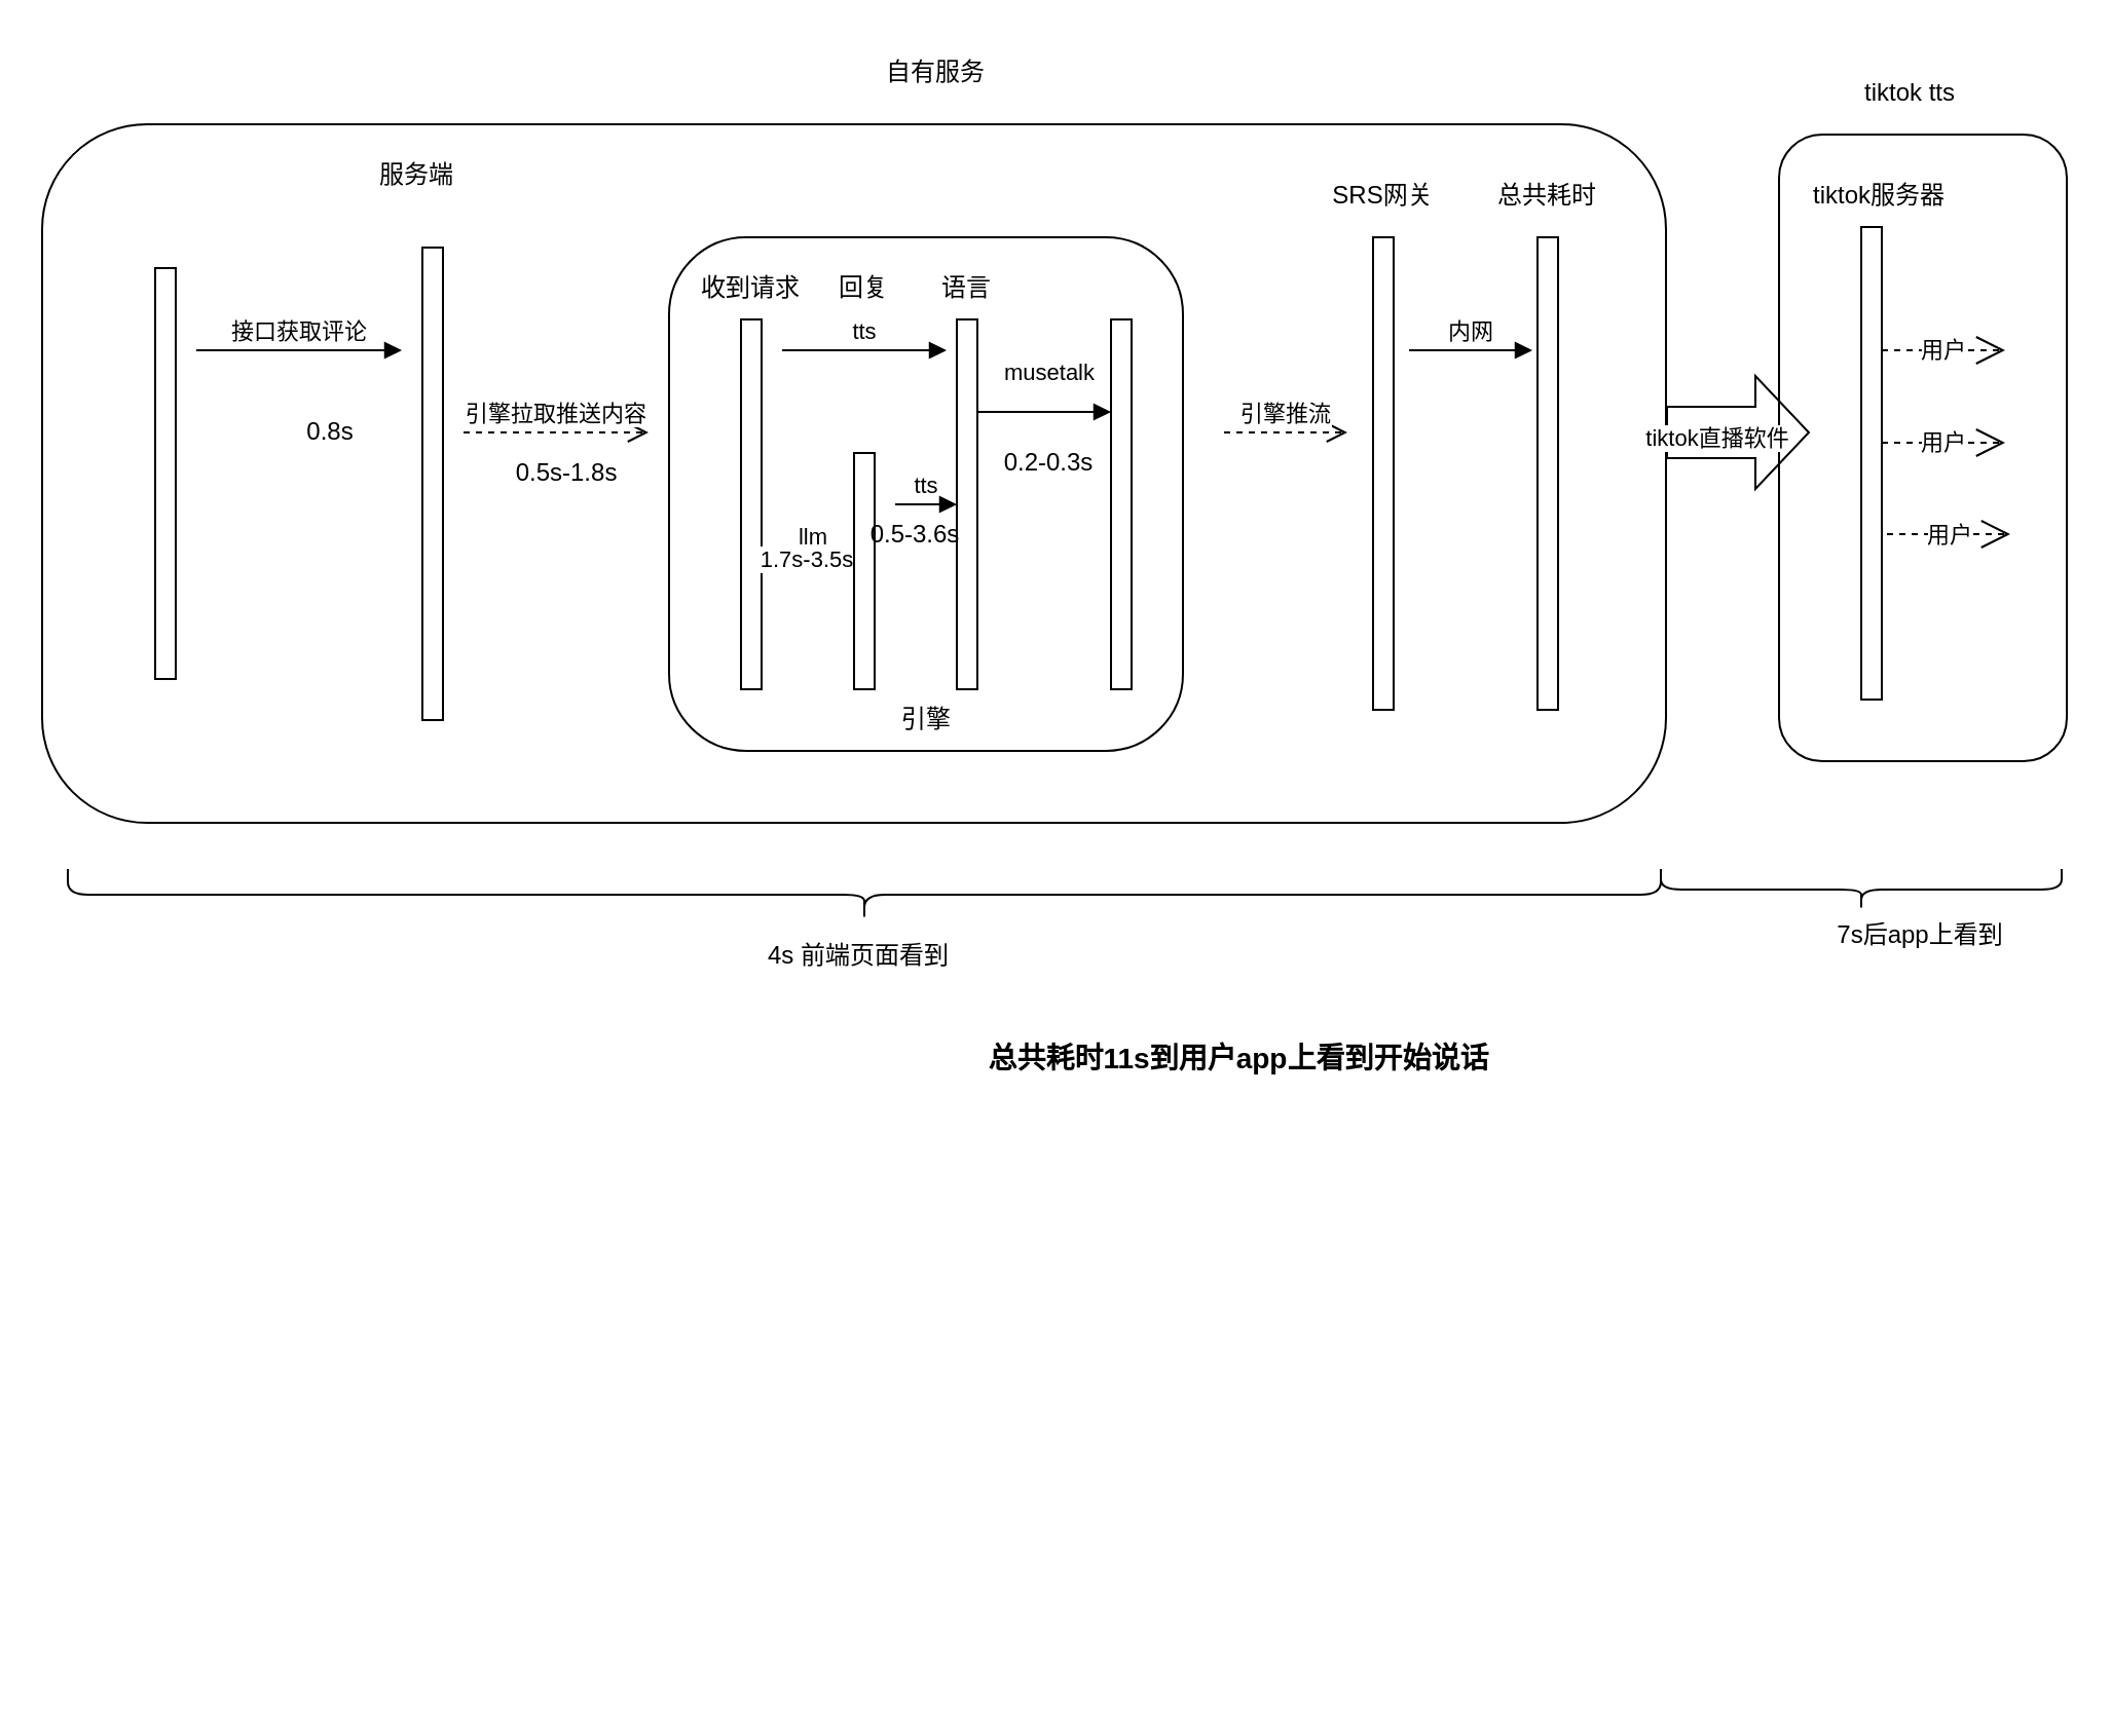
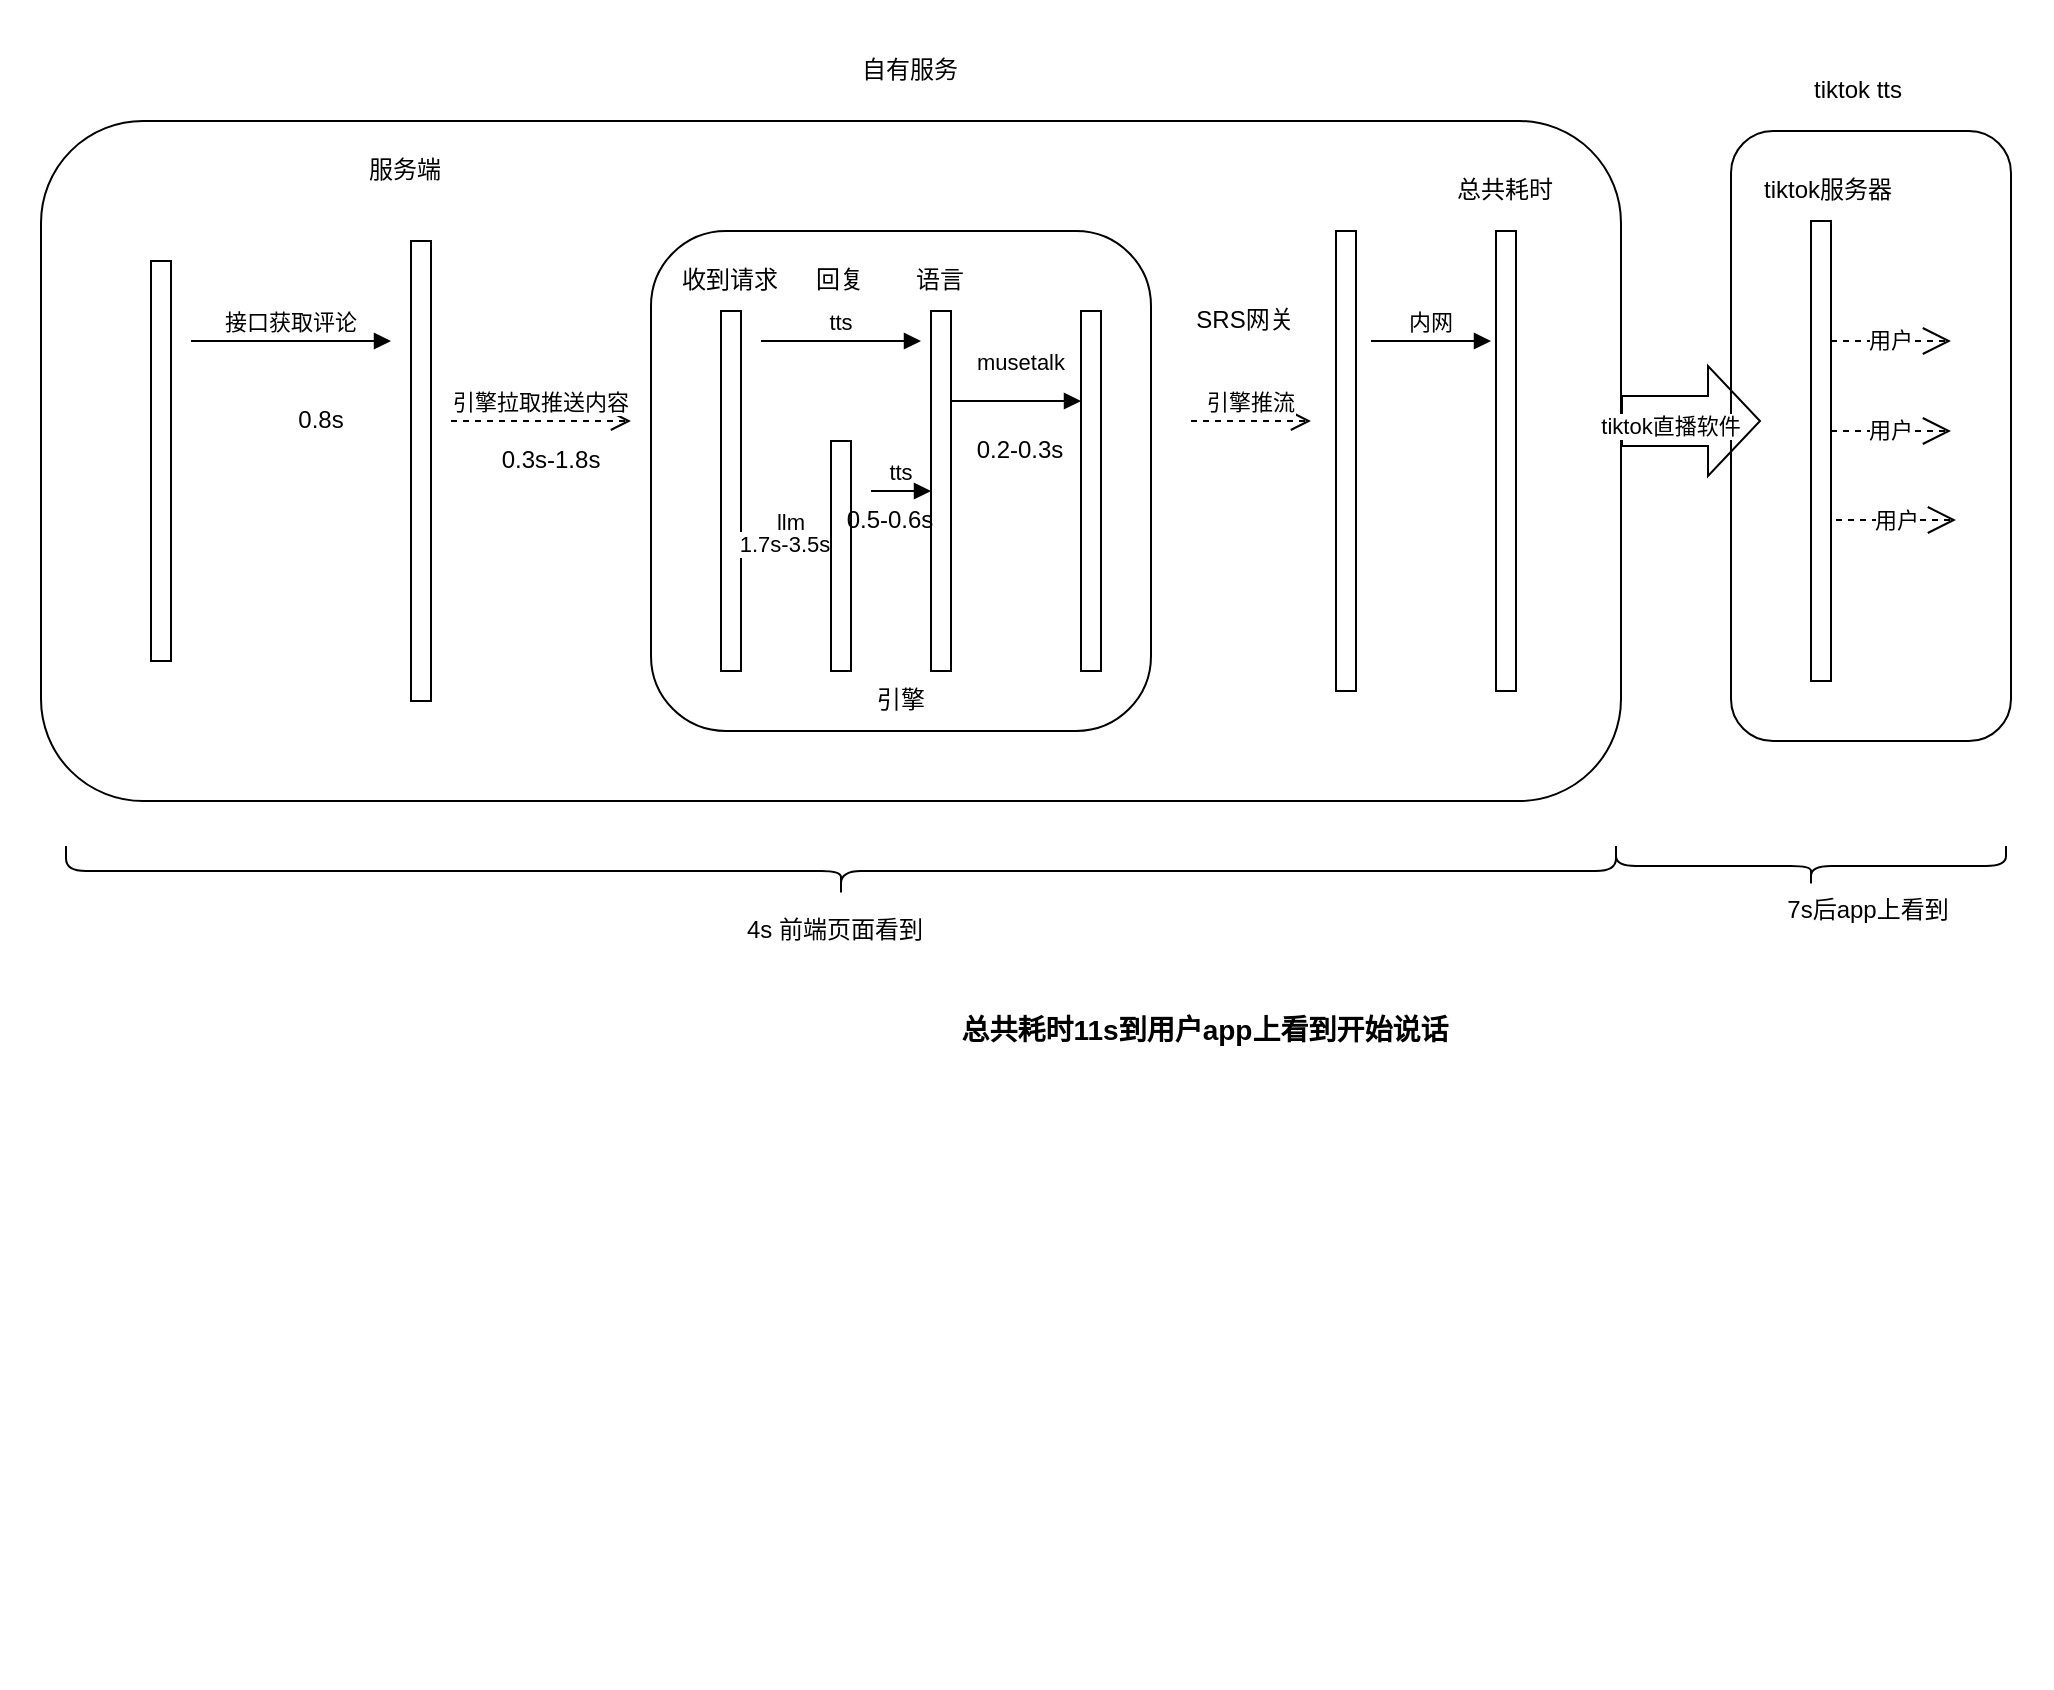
- <mxCell id="16" value="SRS网关" style="text;html=1;strokeColor=none;fillColor=none;align=center;verticalAlign=middle;whiteSpace=wrap;rounded=0;" parent="1" vertex="1"><mxGeometry x="635" y="80" width="75" height="30" as="geometry" /></mxCell>
+ <mxCell id="16" value="SRS网关" style="text;html=1;strokeColor=none;fillColor=none;align=center;verticalAlign=middle;whiteSpace=wrap;rounded=0;" parent="1" vertex="1"><mxGeometry x="585" y="145" width="75" height="30" as="geometry" /></mxCell>
- <mxCell id="32" value="0.5s-1.8s" style="text;html=1;align=center;verticalAlign=middle;resizable=0;points=[];autosize=1;strokeColor=none;fillColor=none;" parent="1" vertex="1"><mxGeometry x="240" y="215" width="70" height="30" as="geometry" /></mxCell>
+ <mxCell id="32" value="0.3s-1.8s" style="text;html=1;align=center;verticalAlign=middle;resizable=0;points=[];autosize=1;strokeColor=none;fillColor=none;" parent="1" vertex="1"><mxGeometry x="240" y="215" width="70" height="30" as="geometry" /></mxCell>
- <mxCell id="34" value="0.5-3.6s" style="text;html=1;strokeColor=none;fillColor=none;align=center;verticalAlign=middle;whiteSpace=wrap;rounded=0;" parent="1" vertex="1"><mxGeometry x="415" y="245" width="60" height="30" as="geometry" /></mxCell>
+ <mxCell id="34" value="0.5-0.6s" style="text;html=1;strokeColor=none;fillColor=none;align=center;verticalAlign=middle;whiteSpace=wrap;rounded=0;" parent="1" vertex="1"><mxGeometry x="415" y="245" width="60" height="30" as="geometry" /></mxCell>
